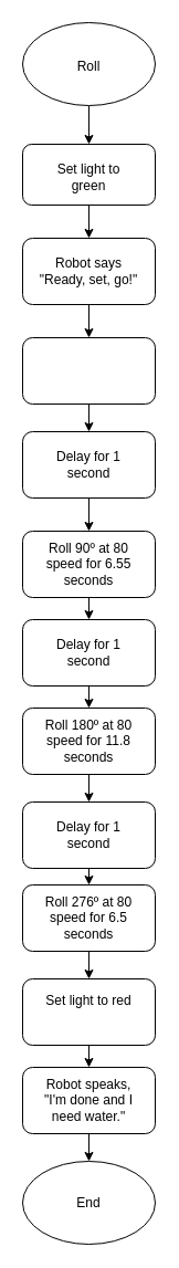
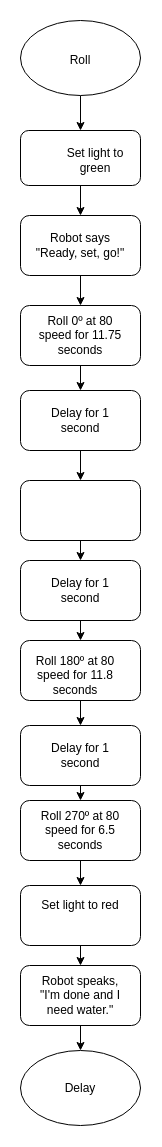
- <mxCell id="7" value="Set light to green" style="text;html=1;strokeColor=none;fillColor=none;align=center;verticalAlign=middle;whiteSpace=wrap;rounded=0;" parent="1" vertex="1"><mxGeometry x="50" y="145" width="60" height="30" as="geometry" /></mxCell>
+ <mxCell id="7" value="Set light to green" style="text;html=1;strokeColor=none;fillColor=none;align=center;verticalAlign=middle;whiteSpace=wrap;rounded=0;" parent="1" vertex="1"><mxGeometry x="65" y="145" width="60" height="30" as="geometry" /></mxCell>
+ <mxCell id="13" value="Roll 0º at 80 speed for 11.75 seconds" style="text;html=1;strokeColor=none;fillColor=none;align=center;verticalAlign=middle;whiteSpace=wrap;rounded=0;" parent="1" vertex="1"><mxGeometry x="30" y="320" width="100" height="30" as="geometry" /></mxCell>
- <mxCell id="27" value="Roll 90º at 80 speed for 6.55 seconds" style="text;html=1;strokeColor=none;fillColor=none;align=center;verticalAlign=middle;whiteSpace=wrap;rounded=0;" parent="1" vertex="1"><mxGeometry x="30" y="495" width="100" height="30" as="geometry" /></mxCell>
- <mxCell id="33" value="Roll 180º at 80 speed for 11.8 seconds" style="text;html=1;strokeColor=none;fillColor=none;align=center;verticalAlign=middle;whiteSpace=wrap;rounded=0;" parent="1" vertex="1"><mxGeometry x="30" y="655" width="100" height="30" as="geometry" /></mxCell>
+ <mxCell id="33" value="Roll 180º at 80 speed for 11.8 seconds" style="text;html=1;strokeColor=none;fillColor=none;align=center;verticalAlign=middle;whiteSpace=wrap;rounded=0;" parent="1" vertex="1"><mxGeometry x="25" y="660" width="100" height="30" as="geometry" /></mxCell>
- <mxCell id="36" value="Roll 276º at 80 speed for 6.5 seconds" style="text;html=1;strokeColor=none;fillColor=none;align=center;verticalAlign=middle;whiteSpace=wrap;rounded=0;" parent="1" vertex="1"><mxGeometry x="30" y="815" width="100" height="30" as="geometry" /></mxCell>
+ <mxCell id="36" value="Roll 270º at 80 speed for 6.5 seconds" style="text;html=1;strokeColor=none;fillColor=none;align=center;verticalAlign=middle;whiteSpace=wrap;rounded=0;" parent="1" vertex="1"><mxGeometry x="30" y="815" width="100" height="30" as="geometry" /></mxCell>
- <mxCell id="24" value="End" style="text;html=1;strokeColor=none;fillColor=none;align=center;verticalAlign=middle;whiteSpace=wrap;rounded=0;" parent="1" vertex="1"><mxGeometry x="50" y="1072.5" width="60" height="30" as="geometry" /></mxCell>
+ <mxCell id="24" value="Delay" style="text;html=1;strokeColor=none;fillColor=none;align=center;verticalAlign=middle;whiteSpace=wrap;rounded=0;" parent="1" vertex="1"><mxGeometry x="50" y="1072.5" width="60" height="30" as="geometry" /></mxCell>
